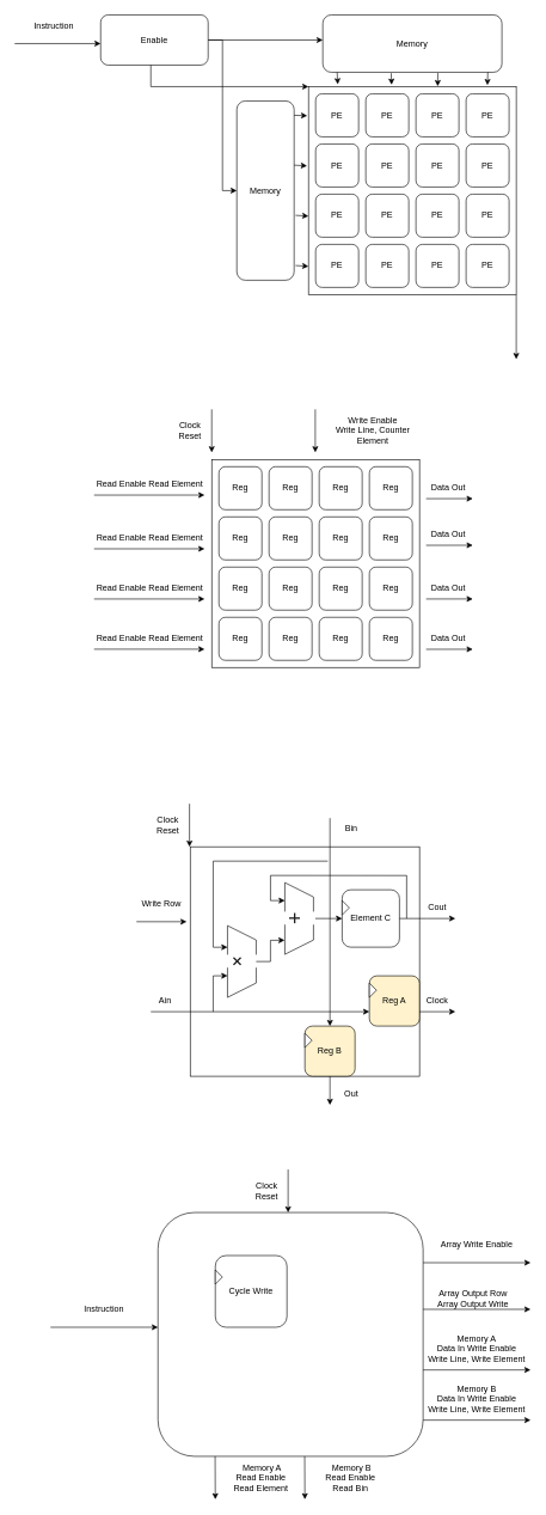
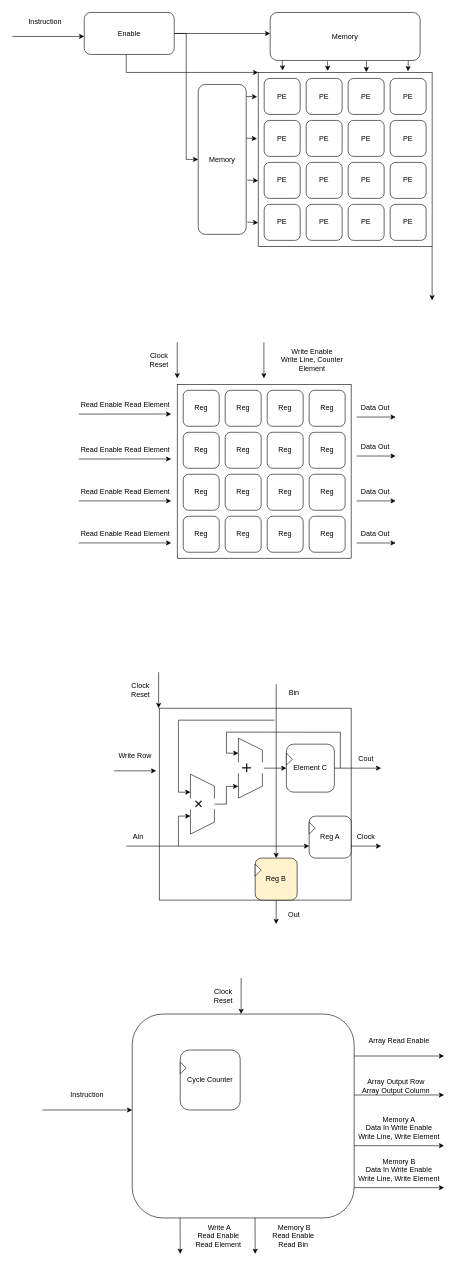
- <mxCell id="73" value="Reg A" style="rounded=1;whiteSpace=wrap;html=1;fillColor=#fff2cc;" parent="1" vertex="1"><mxGeometry x="515" y="1360" width="70" height="70" as="geometry" /></mxCell>
+ <mxCell id="73" value="Reg A" style="rounded=1;whiteSpace=wrap;html=1;" parent="1" vertex="1"><mxGeometry x="515" y="1360" width="70" height="70" as="geometry" /></mxCell>
- <mxCell id="115" value="Array Write Enable" style="text;html=1;align=center;verticalAlign=middle;whiteSpace=wrap;rounded=0;" parent="1" vertex="1"><mxGeometry x="595" y="1720" width="140" height="30" as="geometry" /></mxCell>
+ <mxCell id="115" value="Array Read Enable" style="text;html=1;align=center;verticalAlign=middle;whiteSpace=wrap;rounded=0;" parent="1" vertex="1"><mxGeometry x="595" y="1720" width="140" height="30" as="geometry" /></mxCell>
- <mxCell id="102" value="Cycle Write" style="rounded=1;whiteSpace=wrap;html=1;" parent="1" vertex="1"><mxGeometry x="300" y="1750" width="100" height="100" as="geometry" /></mxCell>
+ <mxCell id="102" value="Cycle Counter" style="rounded=1;whiteSpace=wrap;html=1;" parent="1" vertex="1"><mxGeometry x="300" y="1750" width="100" height="100" as="geometry" /></mxCell>
- <mxCell id="123" value="Array Output Row&lt;div&gt;Array Output Write&lt;/div&gt;" style="text;html=1;align=center;verticalAlign=middle;whiteSpace=wrap;rounded=0;" parent="1" vertex="1"><mxGeometry x="590" y="1790" width="140" height="40" as="geometry" /></mxCell>
+ <mxCell id="123" value="Array Output Row&lt;div&gt;Array Output Column&lt;/div&gt;" style="text;html=1;align=center;verticalAlign=middle;whiteSpace=wrap;rounded=0;" parent="1" vertex="1"><mxGeometry x="590" y="1790" width="140" height="40" as="geometry" /></mxCell>
- <mxCell id="119" value="&lt;div&gt;Memory A&lt;/div&gt;Read Enable&amp;nbsp;&lt;div&gt;Read Element&amp;nbsp;&lt;/div&gt;" style="text;html=1;align=center;verticalAlign=middle;resizable=0;points=[];autosize=1;strokeColor=none;fillColor=none;" parent="1" vertex="1"><mxGeometry x="315" y="2030" width="100" height="60" as="geometry" /></mxCell>
+ <mxCell id="119" value="&lt;div&gt;Write A&lt;/div&gt;Read Enable&amp;nbsp;&lt;div&gt;Read Element&amp;nbsp;&lt;/div&gt;" style="text;html=1;align=center;verticalAlign=middle;resizable=0;points=[];autosize=1;strokeColor=none;fillColor=none;" parent="1" vertex="1"><mxGeometry x="315" y="2030" width="100" height="60" as="geometry" /></mxCell>
